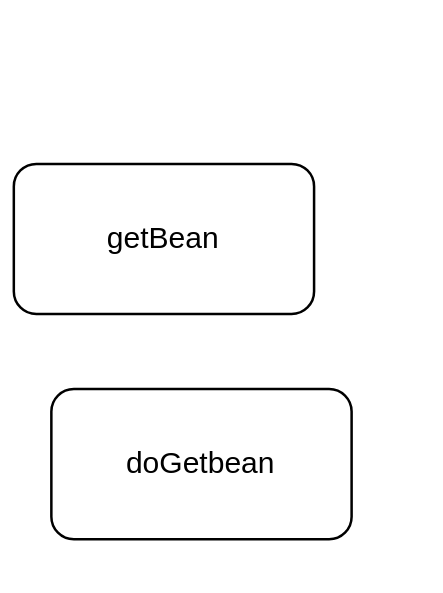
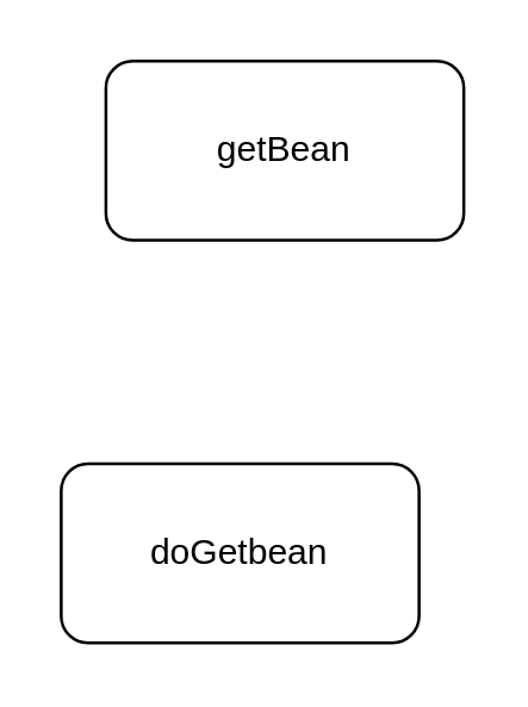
- <mxCell id="2" value="getBean" style="rounded=1;whiteSpace=wrap;html=1;" vertex="1" parent="1"><mxGeometry x="5" y="65" width="120" height="60" as="geometry" /></mxCell>
+ <mxCell id="2" value="getBean" style="rounded=1;whiteSpace=wrap;html=1;" vertex="1" parent="1"><mxGeometry x="35" y="20" width="120" height="60" as="geometry" /></mxCell>
